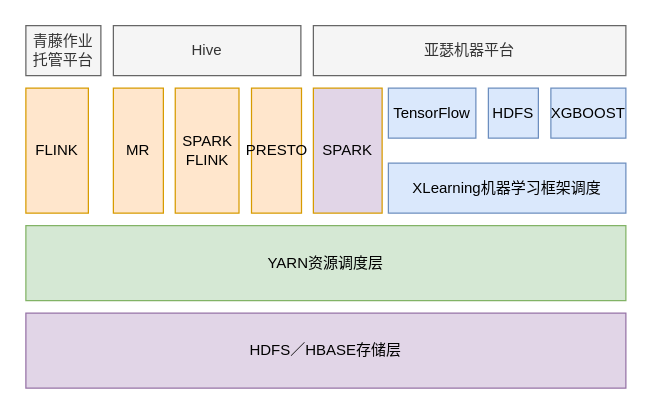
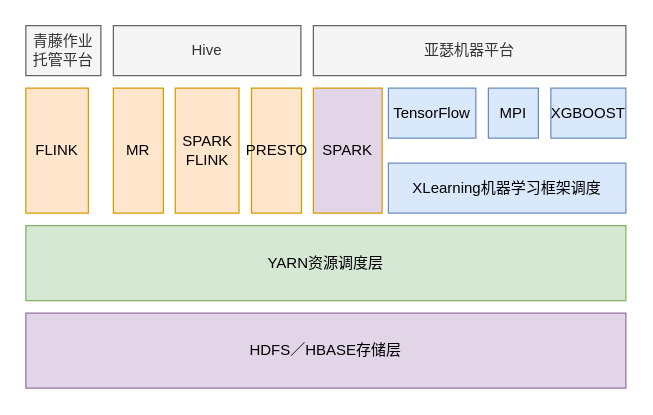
- <mxCell id="9" value="HDFS" style="rounded=0;whiteSpace=wrap;html=1;fillColor=#dae8fc;strokeColor=#6c8ebf;" parent="1" vertex="1"><mxGeometry x="390" y="70" width="40" height="40" as="geometry" /></mxCell>
+ <mxCell id="9" value="MPI" style="rounded=0;whiteSpace=wrap;html=1;fillColor=#dae8fc;strokeColor=#6c8ebf;" parent="1" vertex="1"><mxGeometry x="390" y="70" width="40" height="40" as="geometry" /></mxCell>
